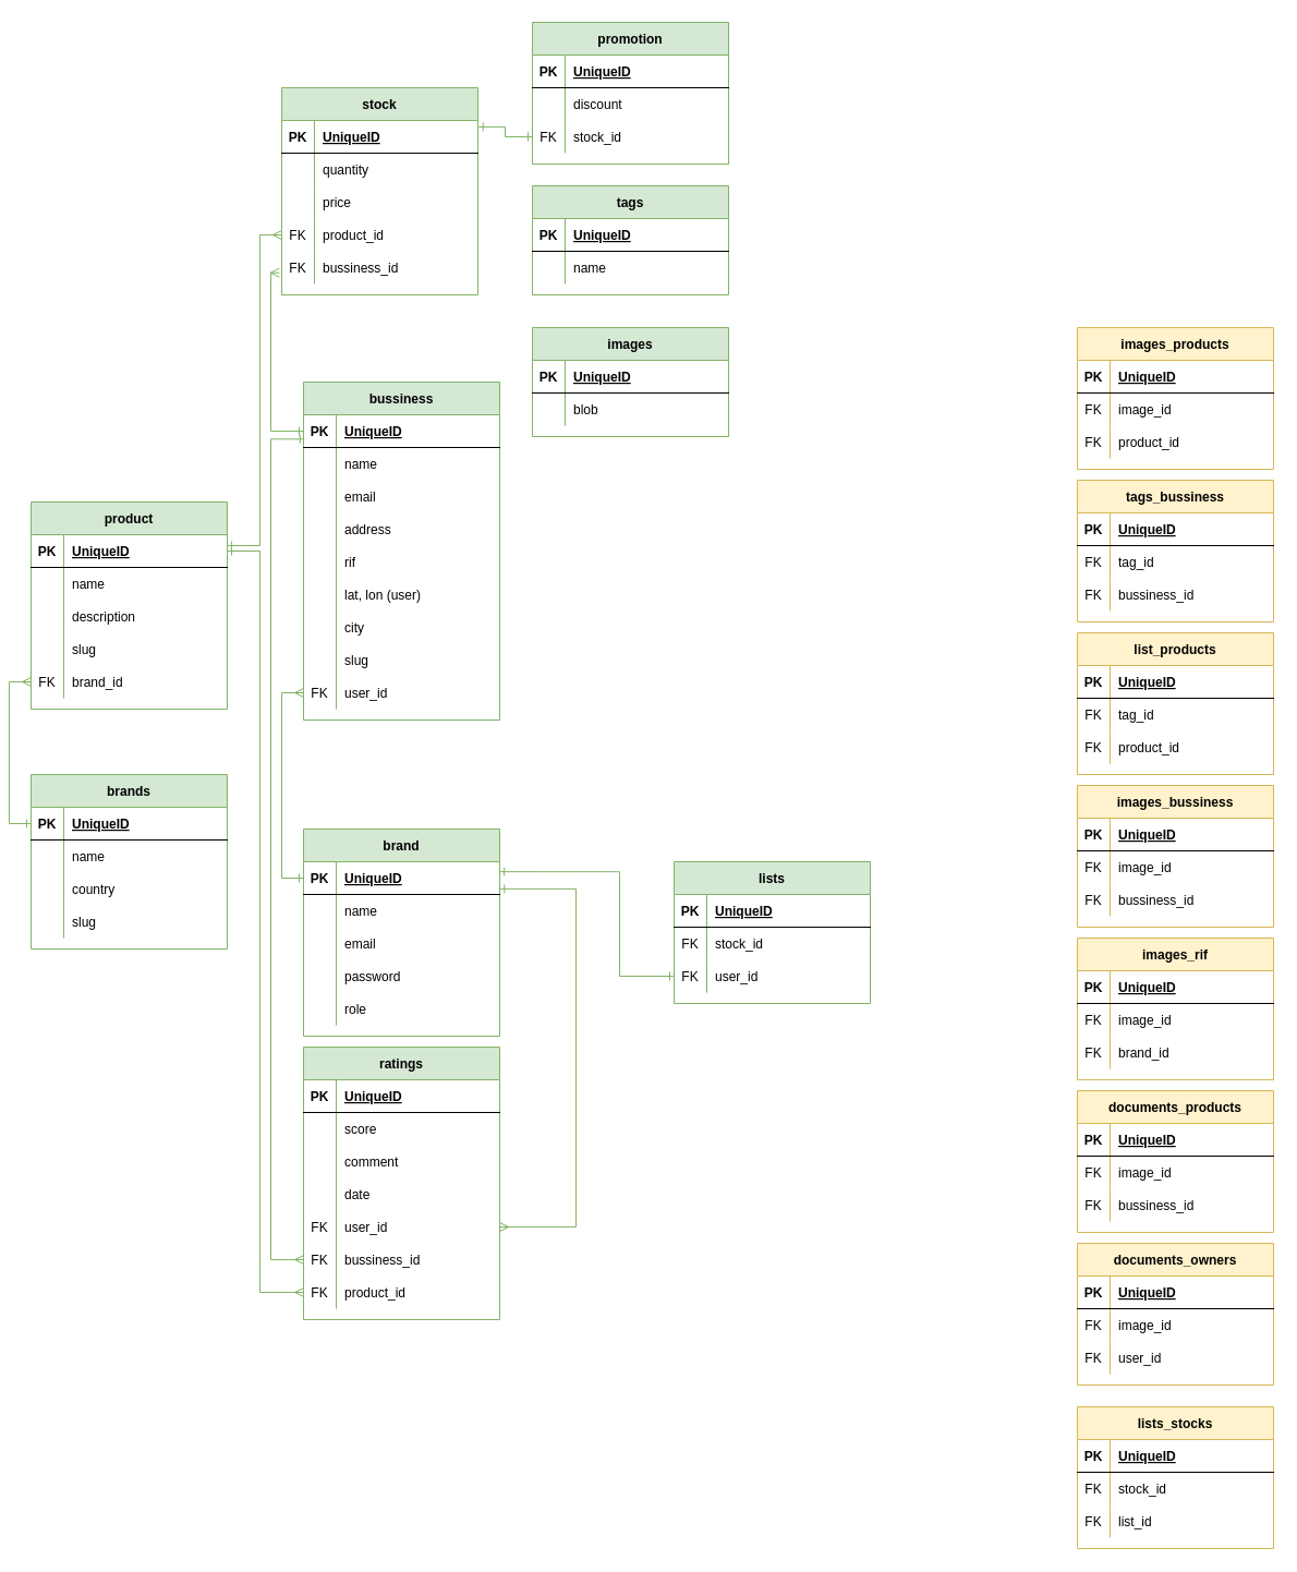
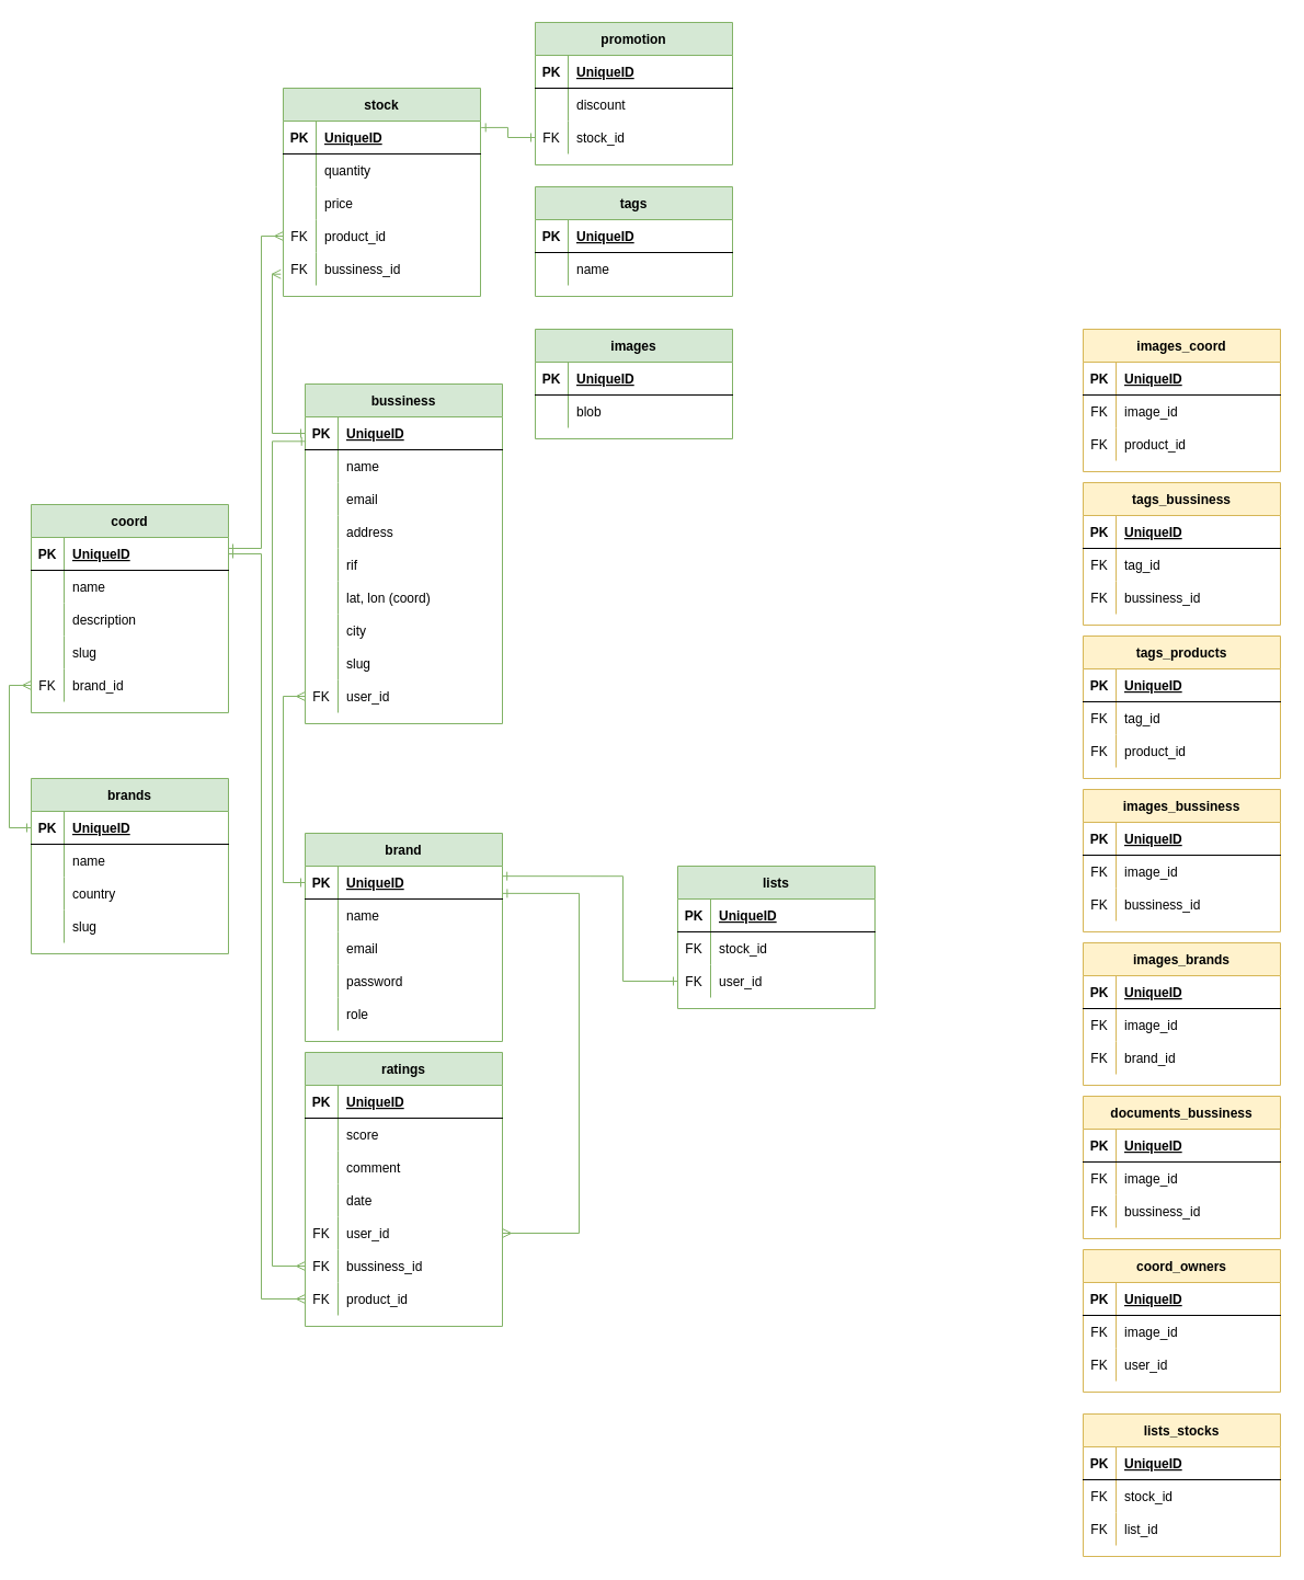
- <mxCell id="226" value="images_products" style="shape=table;startSize=30;container=1;collapsible=1;childLayout=tableLayout;fixedRows=1;rowLines=0;fontStyle=1;align=center;resizeLast=1;fillColor=#fff2cc;strokeColor=#d6b656;" vertex="1" parent="1"><mxGeometry x="980" y="300" width="180" height="130" as="geometry" /></mxCell>
+ <mxCell id="226" value="images_coord" style="shape=table;startSize=30;container=1;collapsible=1;childLayout=tableLayout;fixedRows=1;rowLines=0;fontStyle=1;align=center;resizeLast=1;fillColor=#fff2cc;strokeColor=#d6b656;" vertex="1" parent="1"><mxGeometry x="980" y="300" width="180" height="130" as="geometry" /></mxCell>
- <mxCell id="62" value="product" style="shape=table;startSize=30;container=1;collapsible=1;childLayout=tableLayout;fixedRows=1;rowLines=0;fontStyle=1;align=center;resizeLast=1;fillColor=#d5e8d4;strokeColor=#82b366;" parent="1" vertex="1"><mxGeometry x="20" y="460" width="180" height="190" as="geometry" /></mxCell>
+ <mxCell id="62" value="coord" style="shape=table;startSize=30;container=1;collapsible=1;childLayout=tableLayout;fixedRows=1;rowLines=0;fontStyle=1;align=center;resizeLast=1;fillColor=#d5e8d4;strokeColor=#82b366;" parent="1" vertex="1"><mxGeometry x="20" y="460" width="180" height="190" as="geometry" /></mxCell>
- <mxCell id="36" value="lat, lon (user)" style="shape=partialRectangle;connectable=0;fillColor=none;top=0;left=0;bottom=0;right=0;align=left;spacingLeft=6;overflow=hidden;" parent="34" vertex="1"><mxGeometry x="30" width="150" height="30" as="geometry"><mxRectangle width="150" height="30" as="alternateBounds" /></mxGeometry></mxCell>
+ <mxCell id="36" value="lat, lon (coord)" style="shape=partialRectangle;connectable=0;fillColor=none;top=0;left=0;bottom=0;right=0;align=left;spacingLeft=6;overflow=hidden;" parent="34" vertex="1"><mxGeometry x="30" width="150" height="30" as="geometry"><mxRectangle width="150" height="30" as="alternateBounds" /></mxGeometry></mxCell>
- <mxCell id="176" value="list_products" style="shape=table;startSize=30;container=1;collapsible=1;childLayout=tableLayout;fixedRows=1;rowLines=0;fontStyle=1;align=center;resizeLast=1;fillColor=#fff2cc;strokeColor=#d6b656;" parent="1" vertex="1"><mxGeometry x="980" y="580" width="180" height="130" as="geometry" /></mxCell>
+ <mxCell id="176" value="tags_products" style="shape=table;startSize=30;container=1;collapsible=1;childLayout=tableLayout;fixedRows=1;rowLines=0;fontStyle=1;align=center;resizeLast=1;fillColor=#fff2cc;strokeColor=#d6b656;" parent="1" vertex="1"><mxGeometry x="980" y="580" width="180" height="130" as="geometry" /></mxCell>
- <mxCell id="166" value="images_rif" style="shape=table;startSize=30;container=1;collapsible=1;childLayout=tableLayout;fixedRows=1;rowLines=0;fontStyle=1;align=center;resizeLast=1;fillColor=#fff2cc;strokeColor=#d6b656;" parent="1" vertex="1"><mxGeometry x="980" y="860" width="180" height="130" as="geometry" /></mxCell>
+ <mxCell id="166" value="images_brands" style="shape=table;startSize=30;container=1;collapsible=1;childLayout=tableLayout;fixedRows=1;rowLines=0;fontStyle=1;align=center;resizeLast=1;fillColor=#fff2cc;strokeColor=#d6b656;" parent="1" vertex="1"><mxGeometry x="980" y="860" width="180" height="130" as="geometry" /></mxCell>
- <mxCell id="196" value="documents_products" style="shape=table;startSize=30;container=1;collapsible=1;childLayout=tableLayout;fixedRows=1;rowLines=0;fontStyle=1;align=center;resizeLast=1;fillColor=#fff2cc;strokeColor=#d6b656;" parent="1" vertex="1"><mxGeometry x="980" y="1000" width="180" height="130" as="geometry" /></mxCell>
+ <mxCell id="196" value="documents_bussiness" style="shape=table;startSize=30;container=1;collapsible=1;childLayout=tableLayout;fixedRows=1;rowLines=0;fontStyle=1;align=center;resizeLast=1;fillColor=#fff2cc;strokeColor=#d6b656;" parent="1" vertex="1"><mxGeometry x="980" y="1000" width="180" height="130" as="geometry" /></mxCell>
- <mxCell id="206" value="documents_owners" style="shape=table;startSize=30;container=1;collapsible=1;childLayout=tableLayout;fixedRows=1;rowLines=0;fontStyle=1;align=center;resizeLast=1;fillColor=#fff2cc;strokeColor=#d6b656;" parent="1" vertex="1"><mxGeometry x="980" y="1140" width="180" height="130" as="geometry" /></mxCell>
+ <mxCell id="206" value="coord_owners" style="shape=table;startSize=30;container=1;collapsible=1;childLayout=tableLayout;fixedRows=1;rowLines=0;fontStyle=1;align=center;resizeLast=1;fillColor=#fff2cc;strokeColor=#d6b656;" parent="1" vertex="1"><mxGeometry x="980" y="1140" width="180" height="130" as="geometry" /></mxCell>
